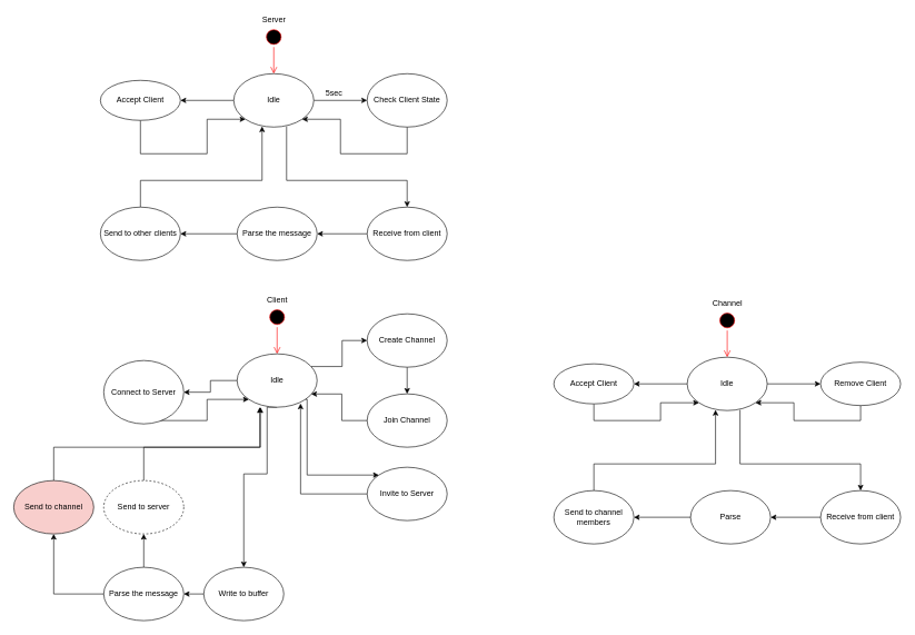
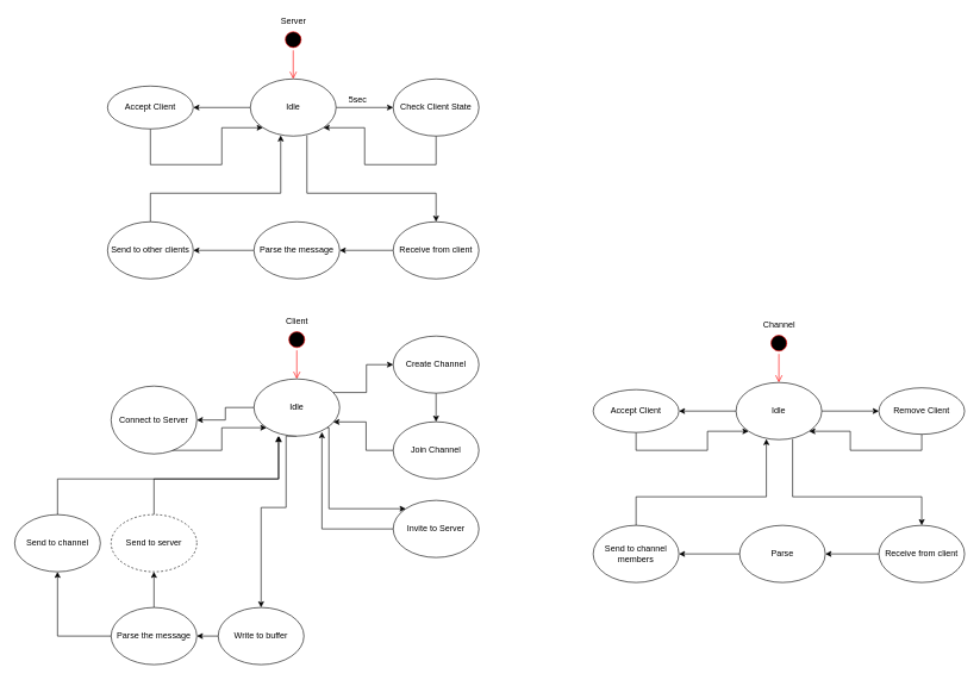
- <mxCell id="43" value="Send to channel" style="ellipse;whiteSpace=wrap;html=1;fillColor=#f8cecc;" vertex="1" parent="1"><mxGeometry x="20" y="720" width="120" height="80" as="geometry" /></mxCell>
+ <mxCell id="43" value="Send to channel" style="ellipse;whiteSpace=wrap;html=1;" vertex="1" parent="1"><mxGeometry x="20" y="720" width="120" height="80" as="geometry" /></mxCell>
